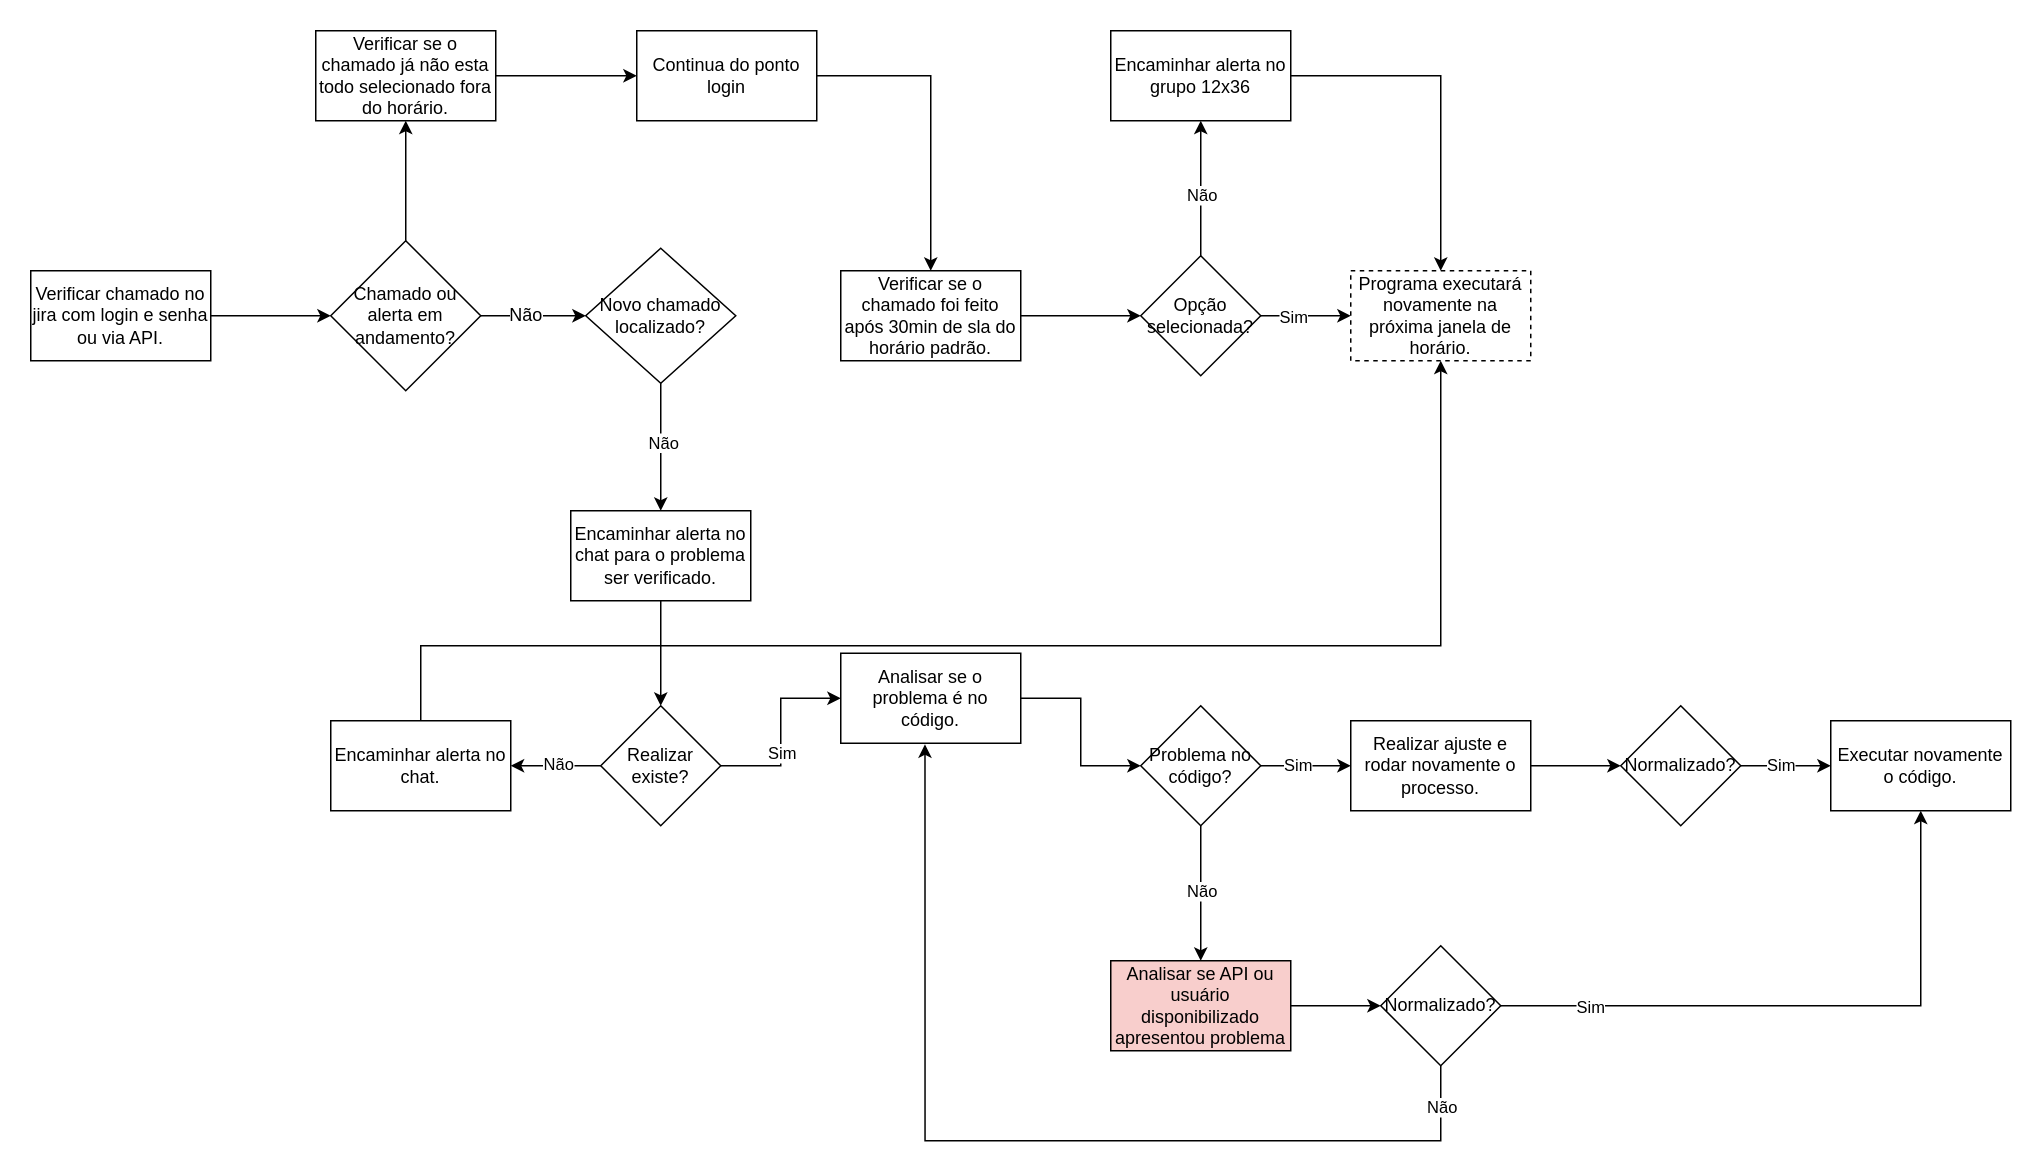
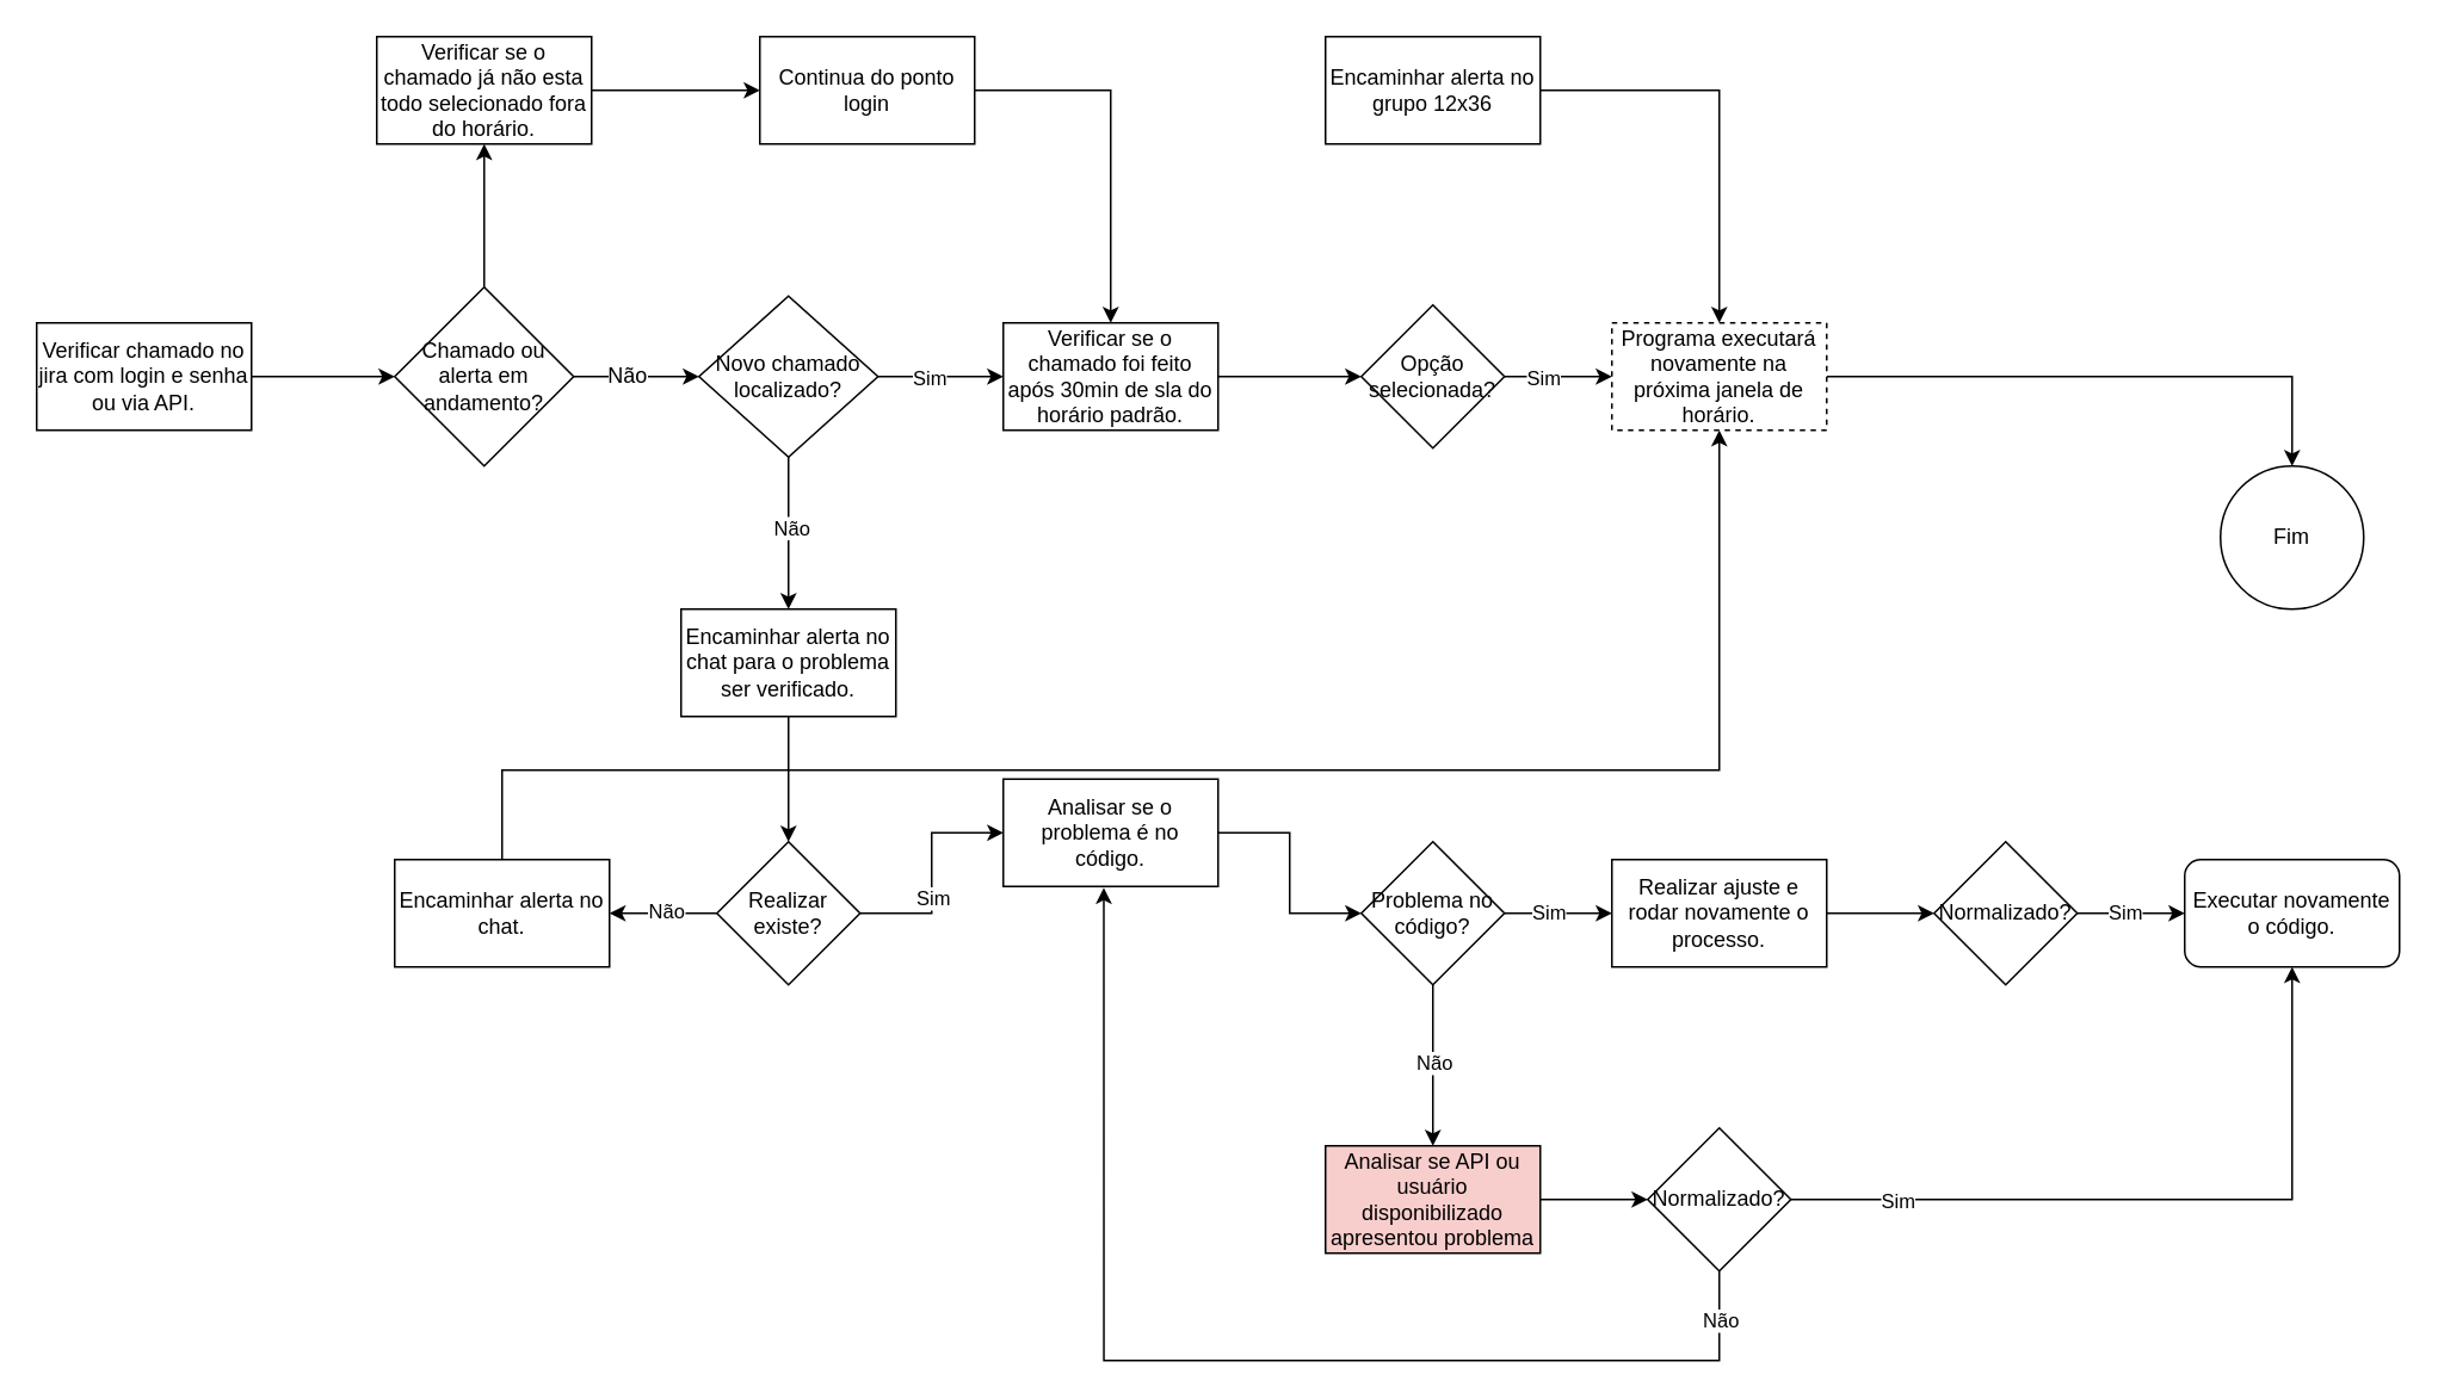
- <mxCell id="33" value="" style="edgeStyle=orthogonalEdgeStyle;rounded=0;orthogonalLoop=1;jettySize=auto;html=1;" edge="1" parent="1" source="35" target="49"><mxGeometry relative="1" as="geometry" /></mxCell>
- <mxCell id="34" value="Não" style="edgeLabel;html=1;align=center;verticalAlign=middle;resizable=0;points=[];" vertex="1" connectable="0" parent="33"><mxGeometry x="-0.095" relative="1" as="geometry"><mxPoint as="offset" /></mxGeometry></mxCell>
+ <mxCell id="6" value="" style="edgeStyle=orthogonalEdgeStyle;rounded=0;orthogonalLoop=1;jettySize=auto;html=1;" edge="1" parent="1" source="8" target="12"><mxGeometry relative="1" as="geometry" /></mxCell>
+ <mxCell id="7" value="Sim" style="edgeLabel;html=1;align=center;verticalAlign=middle;resizable=0;points=[];" vertex="1" connectable="0" parent="6"><mxGeometry x="-0.214" relative="1" as="geometry"><mxPoint as="offset" /></mxGeometry></mxCell>
+ <mxCell id="36" style="edgeStyle=orthogonalEdgeStyle;rounded=0;orthogonalLoop=1;jettySize=auto;html=1;entryX=0.5;entryY=0;entryDx=0;entryDy=0;" edge="1" parent="1" source="37" target="38"><mxGeometry relative="1" as="geometry" /></mxCell>
+ <mxCell id="38" value="Fim" style="ellipse;whiteSpace=wrap;html=1;aspect=fixed;" vertex="1" parent="1"><mxGeometry x="1240" y="260" width="80" height="80" as="geometry" /></mxCell>
- <mxCell id="45" value="Executar novamente o código." style="whiteSpace=wrap;html=1;" vertex="1" parent="1"><mxGeometry x="1220" y="480" width="120" height="60" as="geometry" /></mxCell>
+ <mxCell id="45" value="Executar novamente o código." style="whiteSpace=wrap;html=1;rounded=1;" vertex="1" parent="1"><mxGeometry x="1220" y="480" width="120" height="60" as="geometry" /></mxCell>
